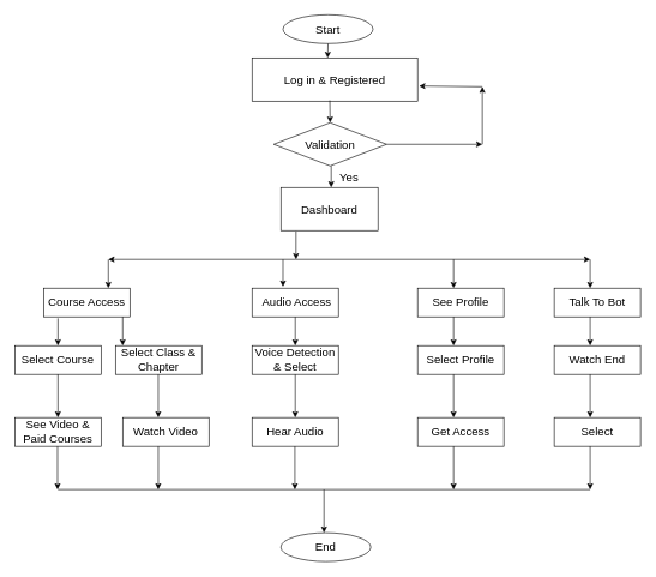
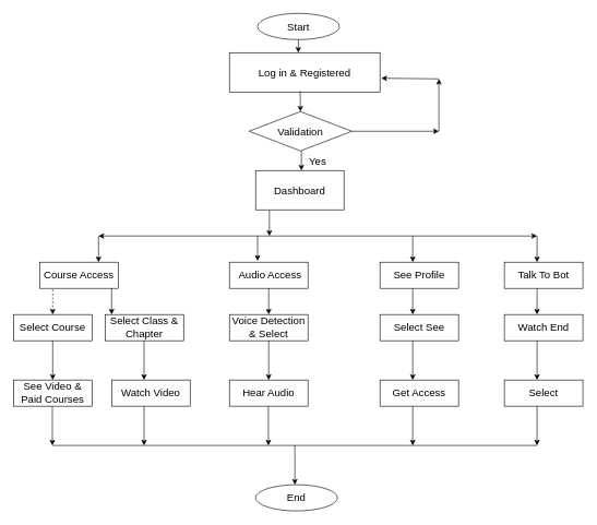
- <mxCell id="15" value="" style="endArrow=classic;html=1;rounded=0;fontSize=16;entryX=0.5;entryY=0;entryDx=0;entryDy=0;exitX=0.167;exitY=1.05;exitDx=0;exitDy=0;exitPerimeter=0;" parent="1" source="14" target="16" edge="1"><mxGeometry width="50" height="50" relative="1" as="geometry"><mxPoint x="80" y="450" as="sourcePoint" /><mxPoint x="75" y="470" as="targetPoint" /></mxGeometry></mxCell>
+ <mxCell id="15" value="" style="endArrow=classic;html=1;rounded=0;fontSize=16;entryX=0.5;entryY=0;entryDx=0;entryDy=0;exitX=0.167;exitY=1.05;exitDx=0;exitDy=0;exitPerimeter=0;dashed=1;" parent="1" source="14" target="16" edge="1"><mxGeometry width="50" height="50" relative="1" as="geometry"><mxPoint x="80" y="450" as="sourcePoint" /><mxPoint x="75" y="470" as="targetPoint" /></mxGeometry></mxCell>
- <mxCell id="34" value="Select Profile" style="rounded=0;whiteSpace=wrap;html=1;fontSize=16;" parent="1" vertex="1"><mxGeometry x="580" y="480" width="120" height="40" as="geometry" /></mxCell>
+ <mxCell id="34" value="Select See" style="rounded=0;whiteSpace=wrap;html=1;fontSize=16;" parent="1" vertex="1"><mxGeometry x="580" y="480" width="120" height="40" as="geometry" /></mxCell>
